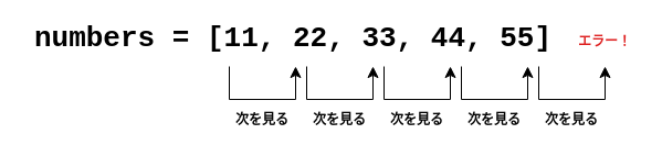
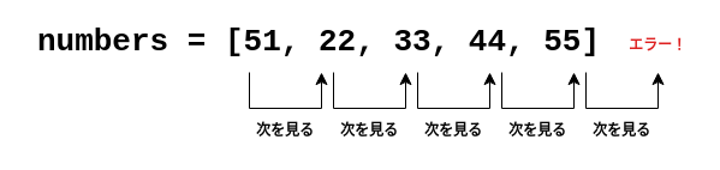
- <mxCell id="2" value="&lt;font size=&quot;1&quot; face=&quot;Courier New&quot; style=&quot;&quot;&gt;&lt;b style=&quot;font-size: 26px;&quot;&gt;numbers = [11, 22, 33, 44, 55]&lt;/b&gt;&lt;/font&gt;" style="text;html=1;strokeColor=none;fillColor=none;align=center;verticalAlign=middle;whiteSpace=wrap;rounded=0;" vertex="1" parent="1"><mxGeometry x="20" y="20" width="490" height="30" as="geometry" /></mxCell>
+ <mxCell id="2" value="&lt;font size=&quot;1&quot; face=&quot;Courier New&quot; style=&quot;&quot;&gt;&lt;b style=&quot;font-size: 26px;&quot;&gt;numbers = [51, 22, 33, 44, 55]&lt;/b&gt;&lt;/font&gt;" style="text;html=1;strokeColor=none;fillColor=none;align=center;verticalAlign=middle;whiteSpace=wrap;rounded=0;" vertex="1" parent="1"><mxGeometry x="20" y="20" width="490" height="30" as="geometry" /></mxCell>
